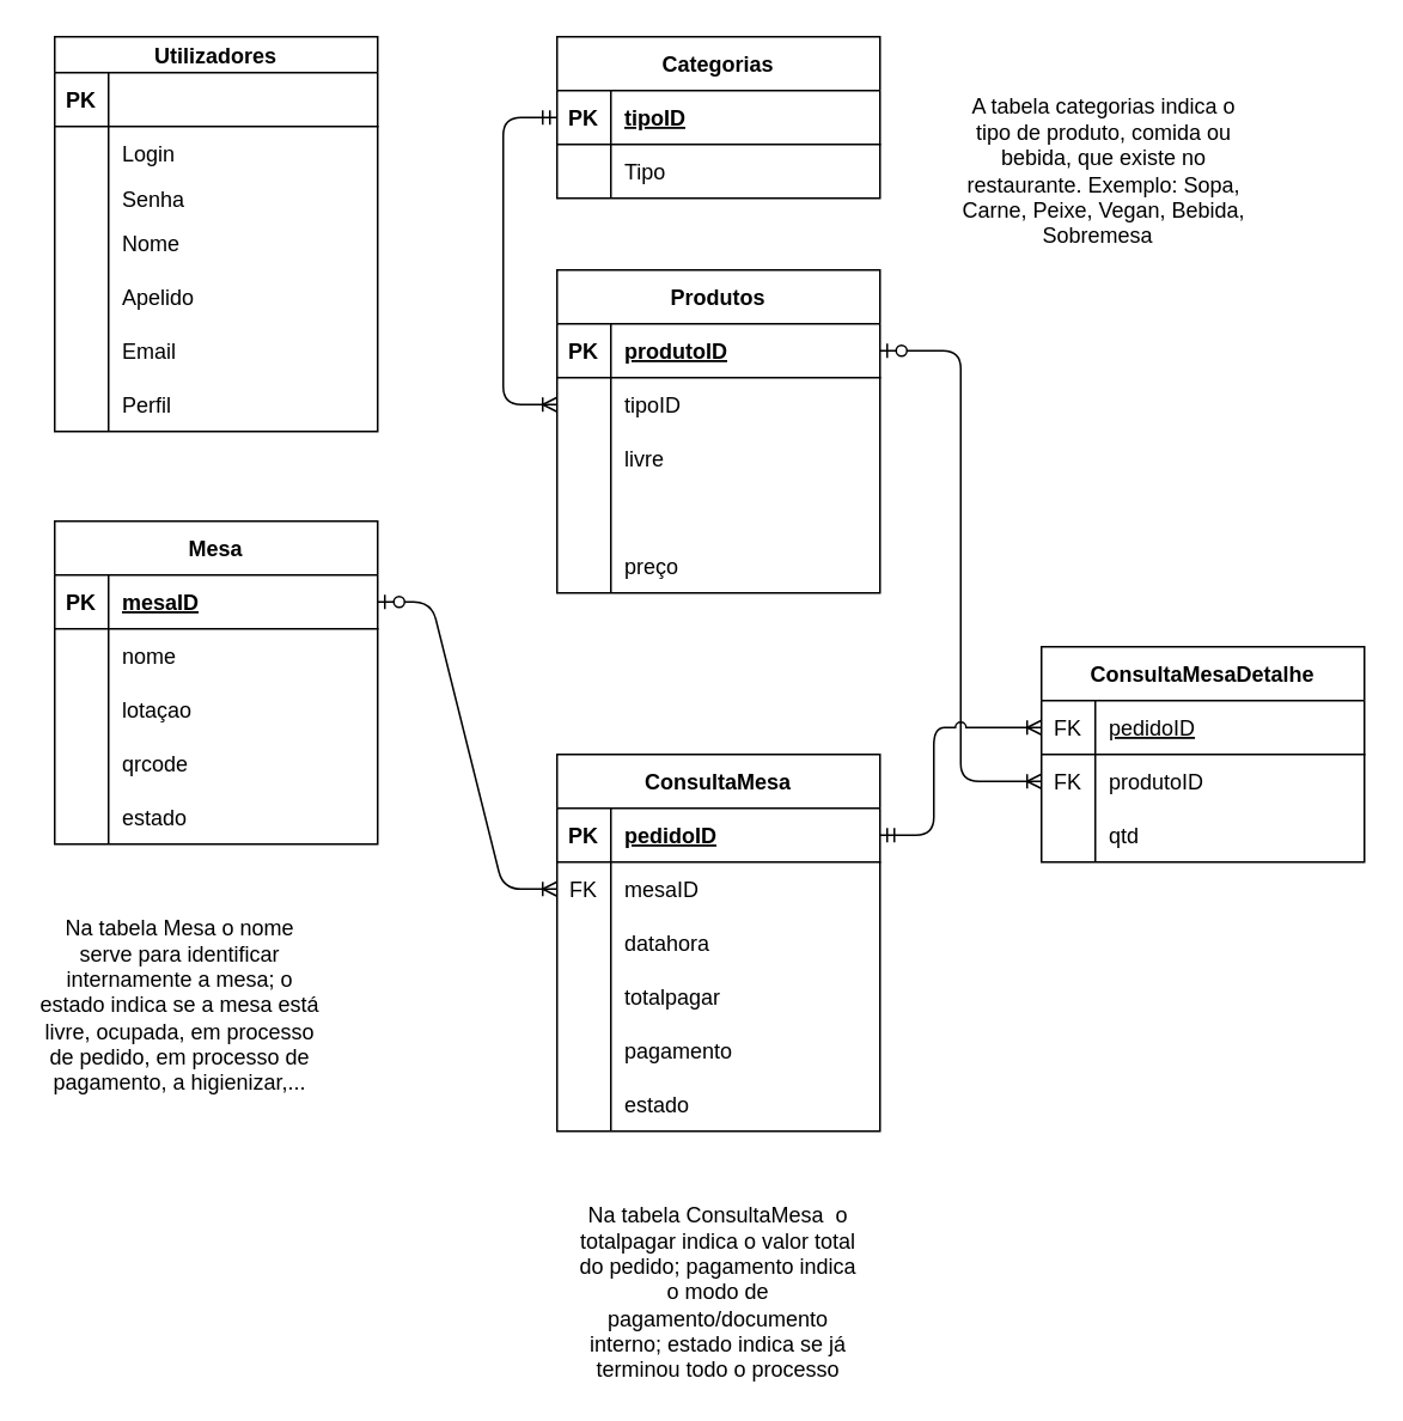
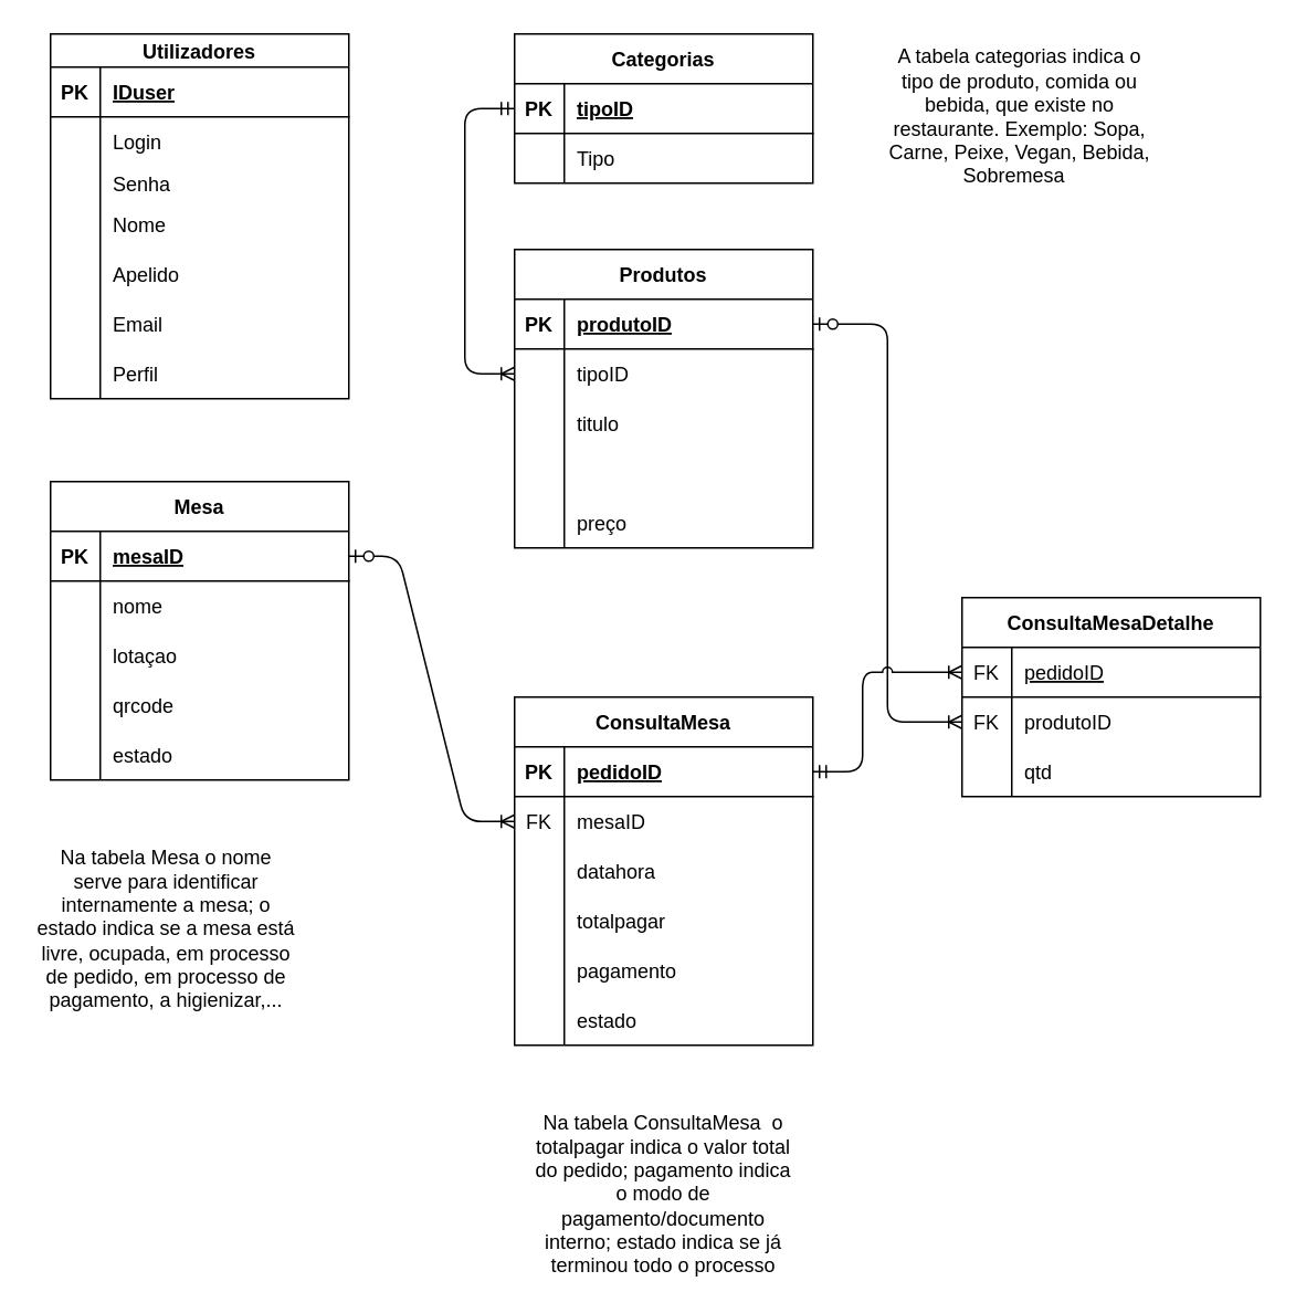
+ <mxCell id="5" value="IDuser" style="shape=partialRectangle;connectable=0;fillColor=none;top=0;left=0;bottom=0;right=0;align=left;spacingLeft=6;fontStyle=5;overflow=hidden;" parent="3" vertex="1"><mxGeometry x="30" width="150" height="30" as="geometry" /></mxCell>
- <mxCell id="24" value="A tabela categorias indica o tipo de produto, comida ou bebida, que existe no restaurante. Exemplo: Sopa,&lt;br&gt;Carne, Peixe, Vegan, Bebida, Sobremesa&amp;nbsp;&amp;nbsp;" style="text;html=1;strokeColor=none;fillColor=none;align=center;verticalAlign=middle;whiteSpace=wrap;rounded=0;" parent="1" vertex="1"><mxGeometry x="530" y="55" width="170" height="80" as="geometry" /></mxCell>
+ <mxCell id="24" value="A tabela categorias indica o tipo de produto, comida ou bebida, que existe no restaurante. Exemplo: Sopa,&lt;br&gt;Carne, Peixe, Vegan, Bebida, Sobremesa&amp;nbsp;&amp;nbsp;" style="text;html=1;strokeColor=none;fillColor=none;align=center;verticalAlign=middle;whiteSpace=wrap;rounded=0;" parent="1" vertex="1"><mxGeometry x="530" y="30" width="170" height="80" as="geometry" /></mxCell>
- <mxCell id="41" value="livre" style="shape=partialRectangle;connectable=0;fillColor=none;top=0;left=0;bottom=0;right=0;align=left;spacingLeft=6;overflow=hidden;" vertex="1" parent="39"><mxGeometry x="30" width="150" height="30" as="geometry" /></mxCell>
+ <mxCell id="41" value="titulo" style="shape=partialRectangle;connectable=0;fillColor=none;top=0;left=0;bottom=0;right=0;align=left;spacingLeft=6;overflow=hidden;" vertex="1" parent="39"><mxGeometry x="30" width="150" height="30" as="geometry" /></mxCell>
